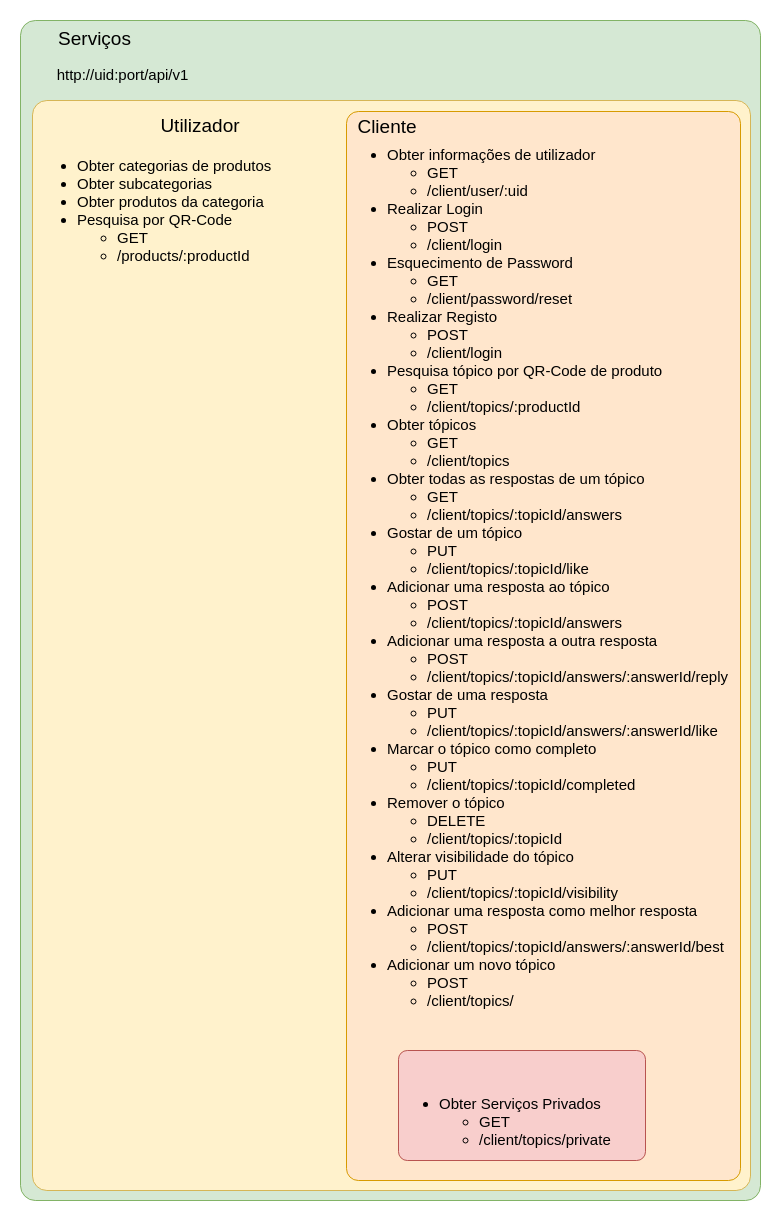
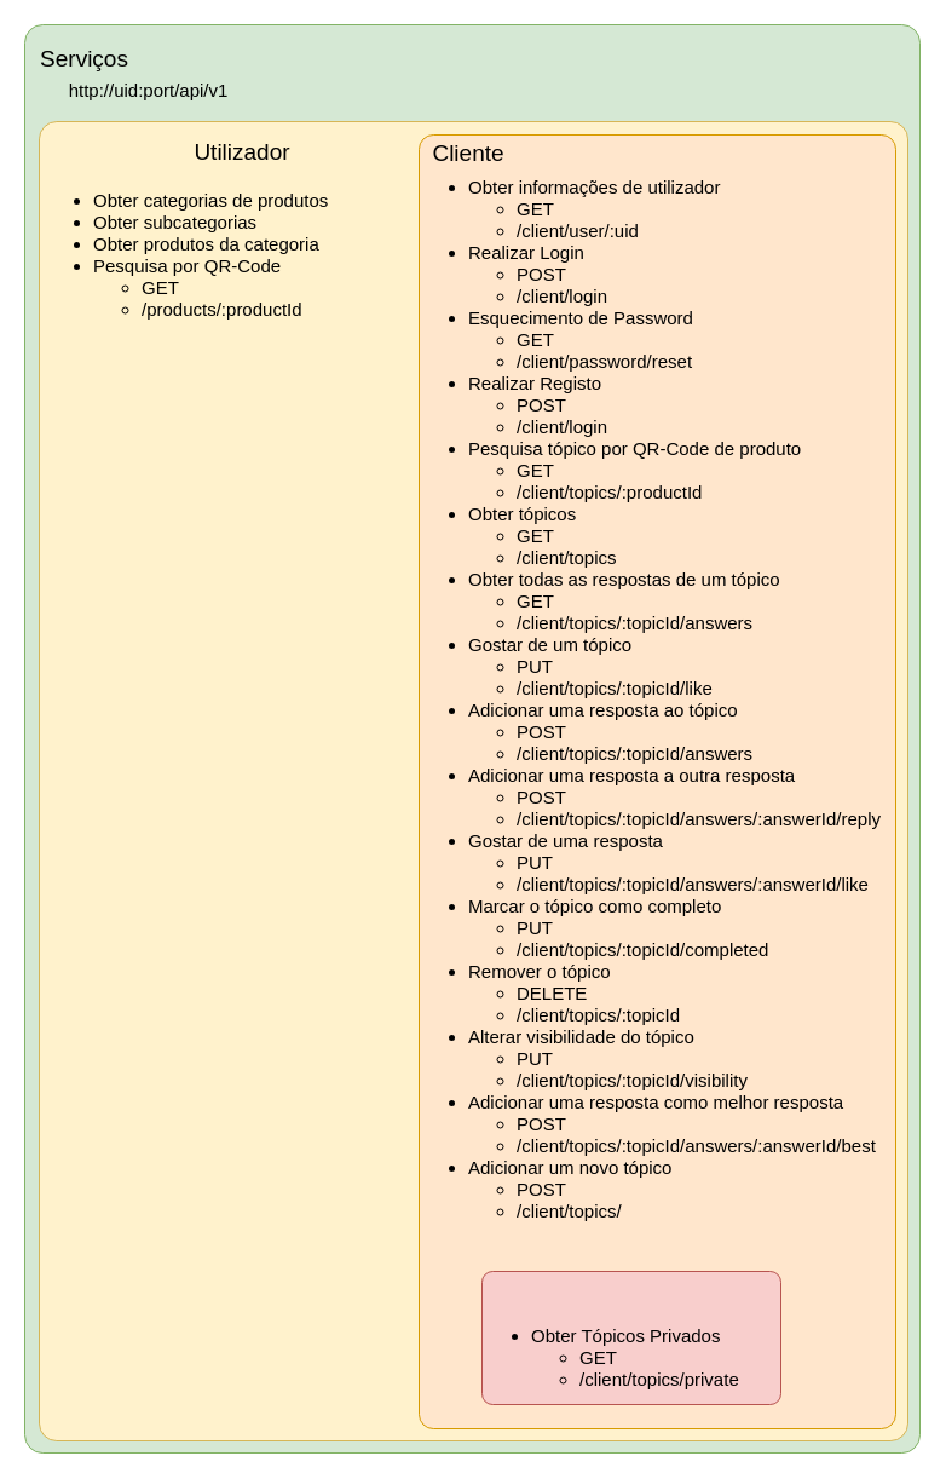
- <mxCell id="3" value="&lt;font style=&quot;font-size: 19px;&quot;&gt;Serviços&lt;/font&gt;" style="text;html=1;strokeColor=none;fillColor=none;align=center;verticalAlign=middle;whiteSpace=wrap;rounded=0;" parent="1" vertex="1"><mxGeometry x="57" y="24" width="75" height="30" as="geometry" /></mxCell>
+ <mxCell id="3" value="&lt;font style=&quot;font-size: 19px;&quot;&gt;Serviços&lt;/font&gt;" style="text;html=1;strokeColor=none;fillColor=none;align=center;verticalAlign=middle;whiteSpace=wrap;rounded=0;" parent="1" vertex="1"><mxGeometry x="32" y="34" width="75" height="30" as="geometry" /></mxCell>
- <mxCell id="11" value="&lt;h1 style=&quot;font-size: 15px;&quot;&gt;&lt;ul style=&quot;font-size: 15px;&quot;&gt;&lt;li style=&quot;border-color: var(--border-color); font-size: 15px;&quot;&gt;&lt;span style=&quot;font-weight: normal;&quot;&gt;Obter Serviços Privados&lt;/span&gt;&lt;/li&gt;&lt;ul&gt;&lt;li style=&quot;border-color: var(--border-color); font-size: 15px;&quot;&gt;&lt;span style=&quot;font-weight: normal;&quot;&gt;GET&lt;/span&gt;&lt;/li&gt;&lt;li style=&quot;border-color: var(--border-color); font-size: 15px;&quot;&gt;&lt;span style=&quot;font-weight: normal;&quot;&gt;/client/topics/private&lt;/span&gt;&lt;/li&gt;&lt;/ul&gt;&lt;/ul&gt;&lt;/h1&gt;" style="text;html=1;strokeColor=none;fillColor=none;spacing=5;spacingTop=-20;whiteSpace=wrap;overflow=hidden;rounded=0;fontSize=15;fontStyle=0" parent="1" vertex="1"><mxGeometry x="394" y="1090" width="232" height="60" as="geometry" /></mxCell>
+ <mxCell id="11" value="&lt;h1 style=&quot;font-size: 15px;&quot;&gt;&lt;ul style=&quot;font-size: 15px;&quot;&gt;&lt;li style=&quot;border-color: var(--border-color); font-size: 15px;&quot;&gt;&lt;span style=&quot;font-weight: normal;&quot;&gt;Obter Tópicos Privados&lt;/span&gt;&lt;/li&gt;&lt;ul&gt;&lt;li style=&quot;border-color: var(--border-color); font-size: 15px;&quot;&gt;&lt;span style=&quot;font-weight: normal;&quot;&gt;GET&lt;/span&gt;&lt;/li&gt;&lt;li style=&quot;border-color: var(--border-color); font-size: 15px;&quot;&gt;&lt;span style=&quot;font-weight: normal;&quot;&gt;/client/topics/private&lt;/span&gt;&lt;/li&gt;&lt;/ul&gt;&lt;/ul&gt;&lt;/h1&gt;" style="text;html=1;strokeColor=none;fillColor=none;spacing=5;spacingTop=-20;whiteSpace=wrap;overflow=hidden;rounded=0;fontSize=15;fontStyle=0" parent="1" vertex="1"><mxGeometry x="394" y="1090" width="232" height="60" as="geometry" /></mxCell>
